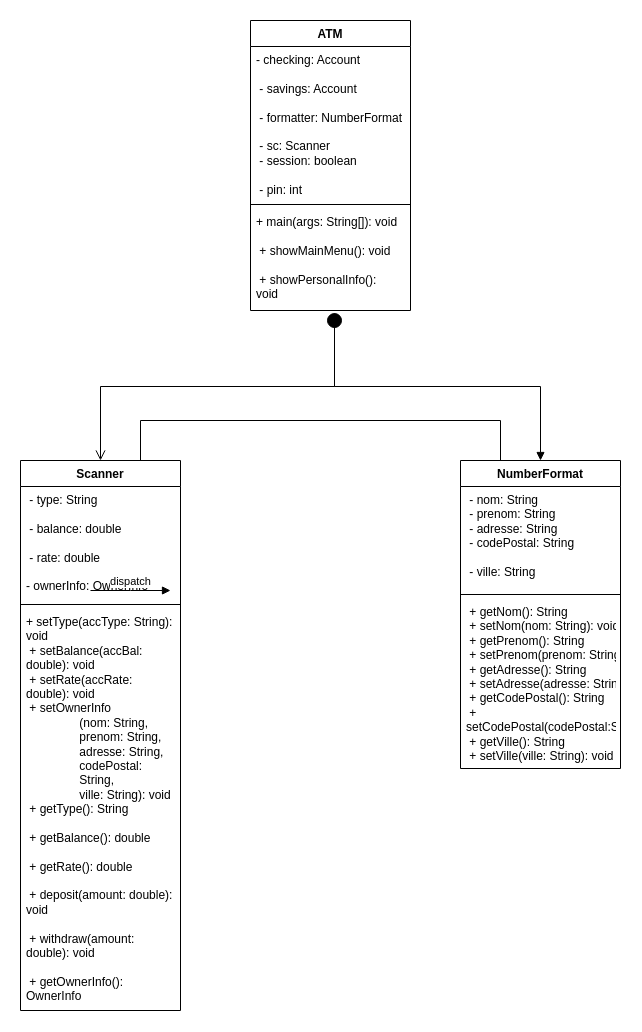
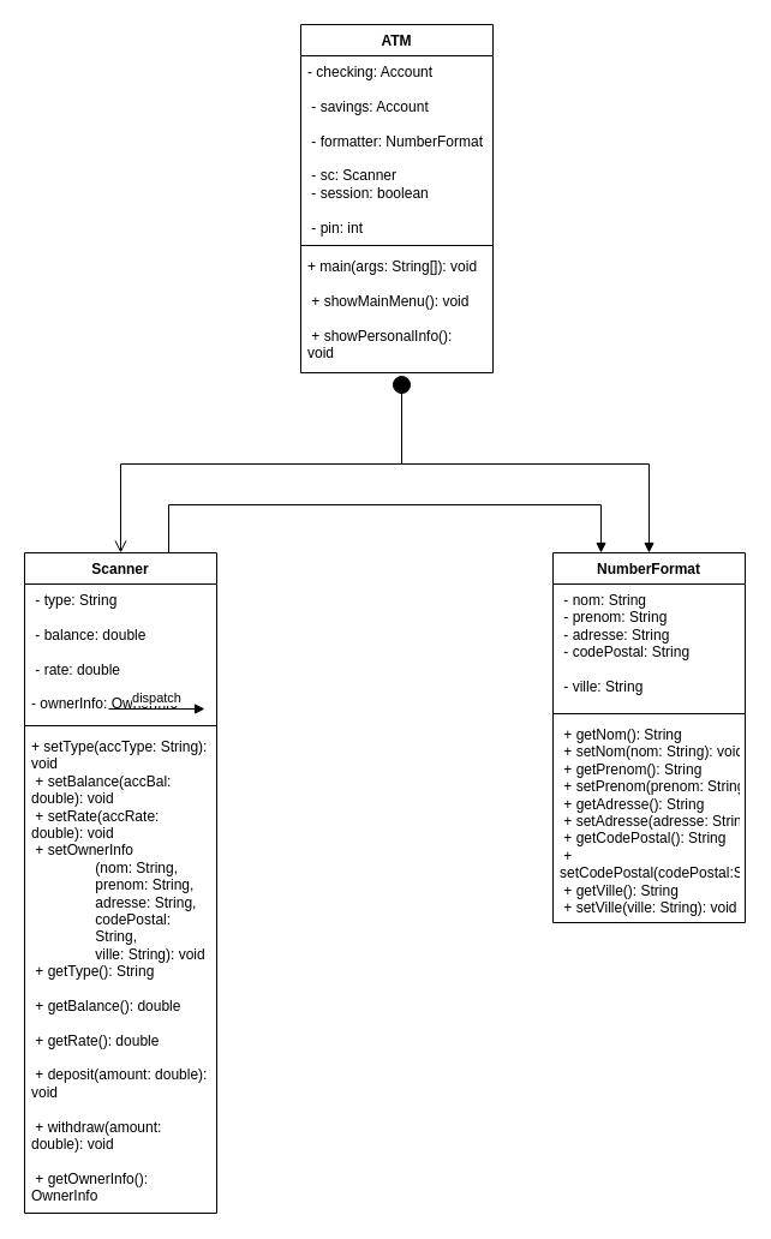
- <mxCell id="16" value="" style="html=1;verticalAlign=bottom;endArrow=none;edgeStyle=elbowEdgeStyle;elbow=vertical;curved=0;rounded=0;exitX=0.75;exitY=0;exitDx=0;exitDy=0;entryX=0.25;entryY=0;entryDx=0;entryDy=0;" edge="1" parent="1" source="6" target="10"><mxGeometry width="80" relative="1" as="geometry"><mxPoint x="280" y="490" as="sourcePoint" /><mxPoint x="360" y="490" as="targetPoint" /><Array as="points"><mxPoint x="270" y="420" /></Array></mxGeometry></mxCell>
+ <mxCell id="16" value="" style="html=1;verticalAlign=bottom;endArrow=block;edgeStyle=elbowEdgeStyle;elbow=vertical;curved=0;rounded=0;exitX=0.75;exitY=0;exitDx=0;exitDy=0;entryX=0.25;entryY=0;entryDx=0;entryDy=0;" edge="1" parent="1" source="6" target="10"><mxGeometry width="80" relative="1" as="geometry"><mxPoint x="280" y="490" as="sourcePoint" /><mxPoint x="360" y="490" as="targetPoint" /><Array as="points"><mxPoint x="270" y="420" /></Array></mxGeometry></mxCell>
